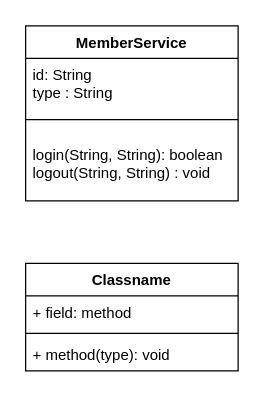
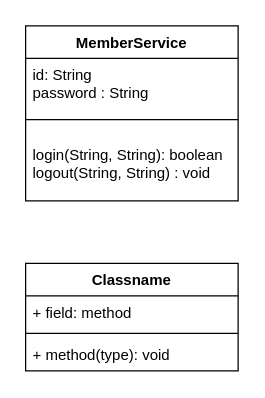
- <mxCell id="3" value="id: String&#10;type : String" style="text;strokeColor=none;fillColor=none;align=left;verticalAlign=top;spacingLeft=4;spacingRight=4;overflow=hidden;rotatable=0;points=[[0,0.5],[1,0.5]];portConstraint=eastwest;" vertex="1" parent="2"><mxGeometry y="26" width="170" height="34" as="geometry" /></mxCell>
+ <mxCell id="3" value="id: String&#10;password : String" style="text;strokeColor=none;fillColor=none;align=left;verticalAlign=top;spacingLeft=4;spacingRight=4;overflow=hidden;rotatable=0;points=[[0,0.5],[1,0.5]];portConstraint=eastwest;" vertex="1" parent="2"><mxGeometry y="26" width="170" height="34" as="geometry" /></mxCell>
